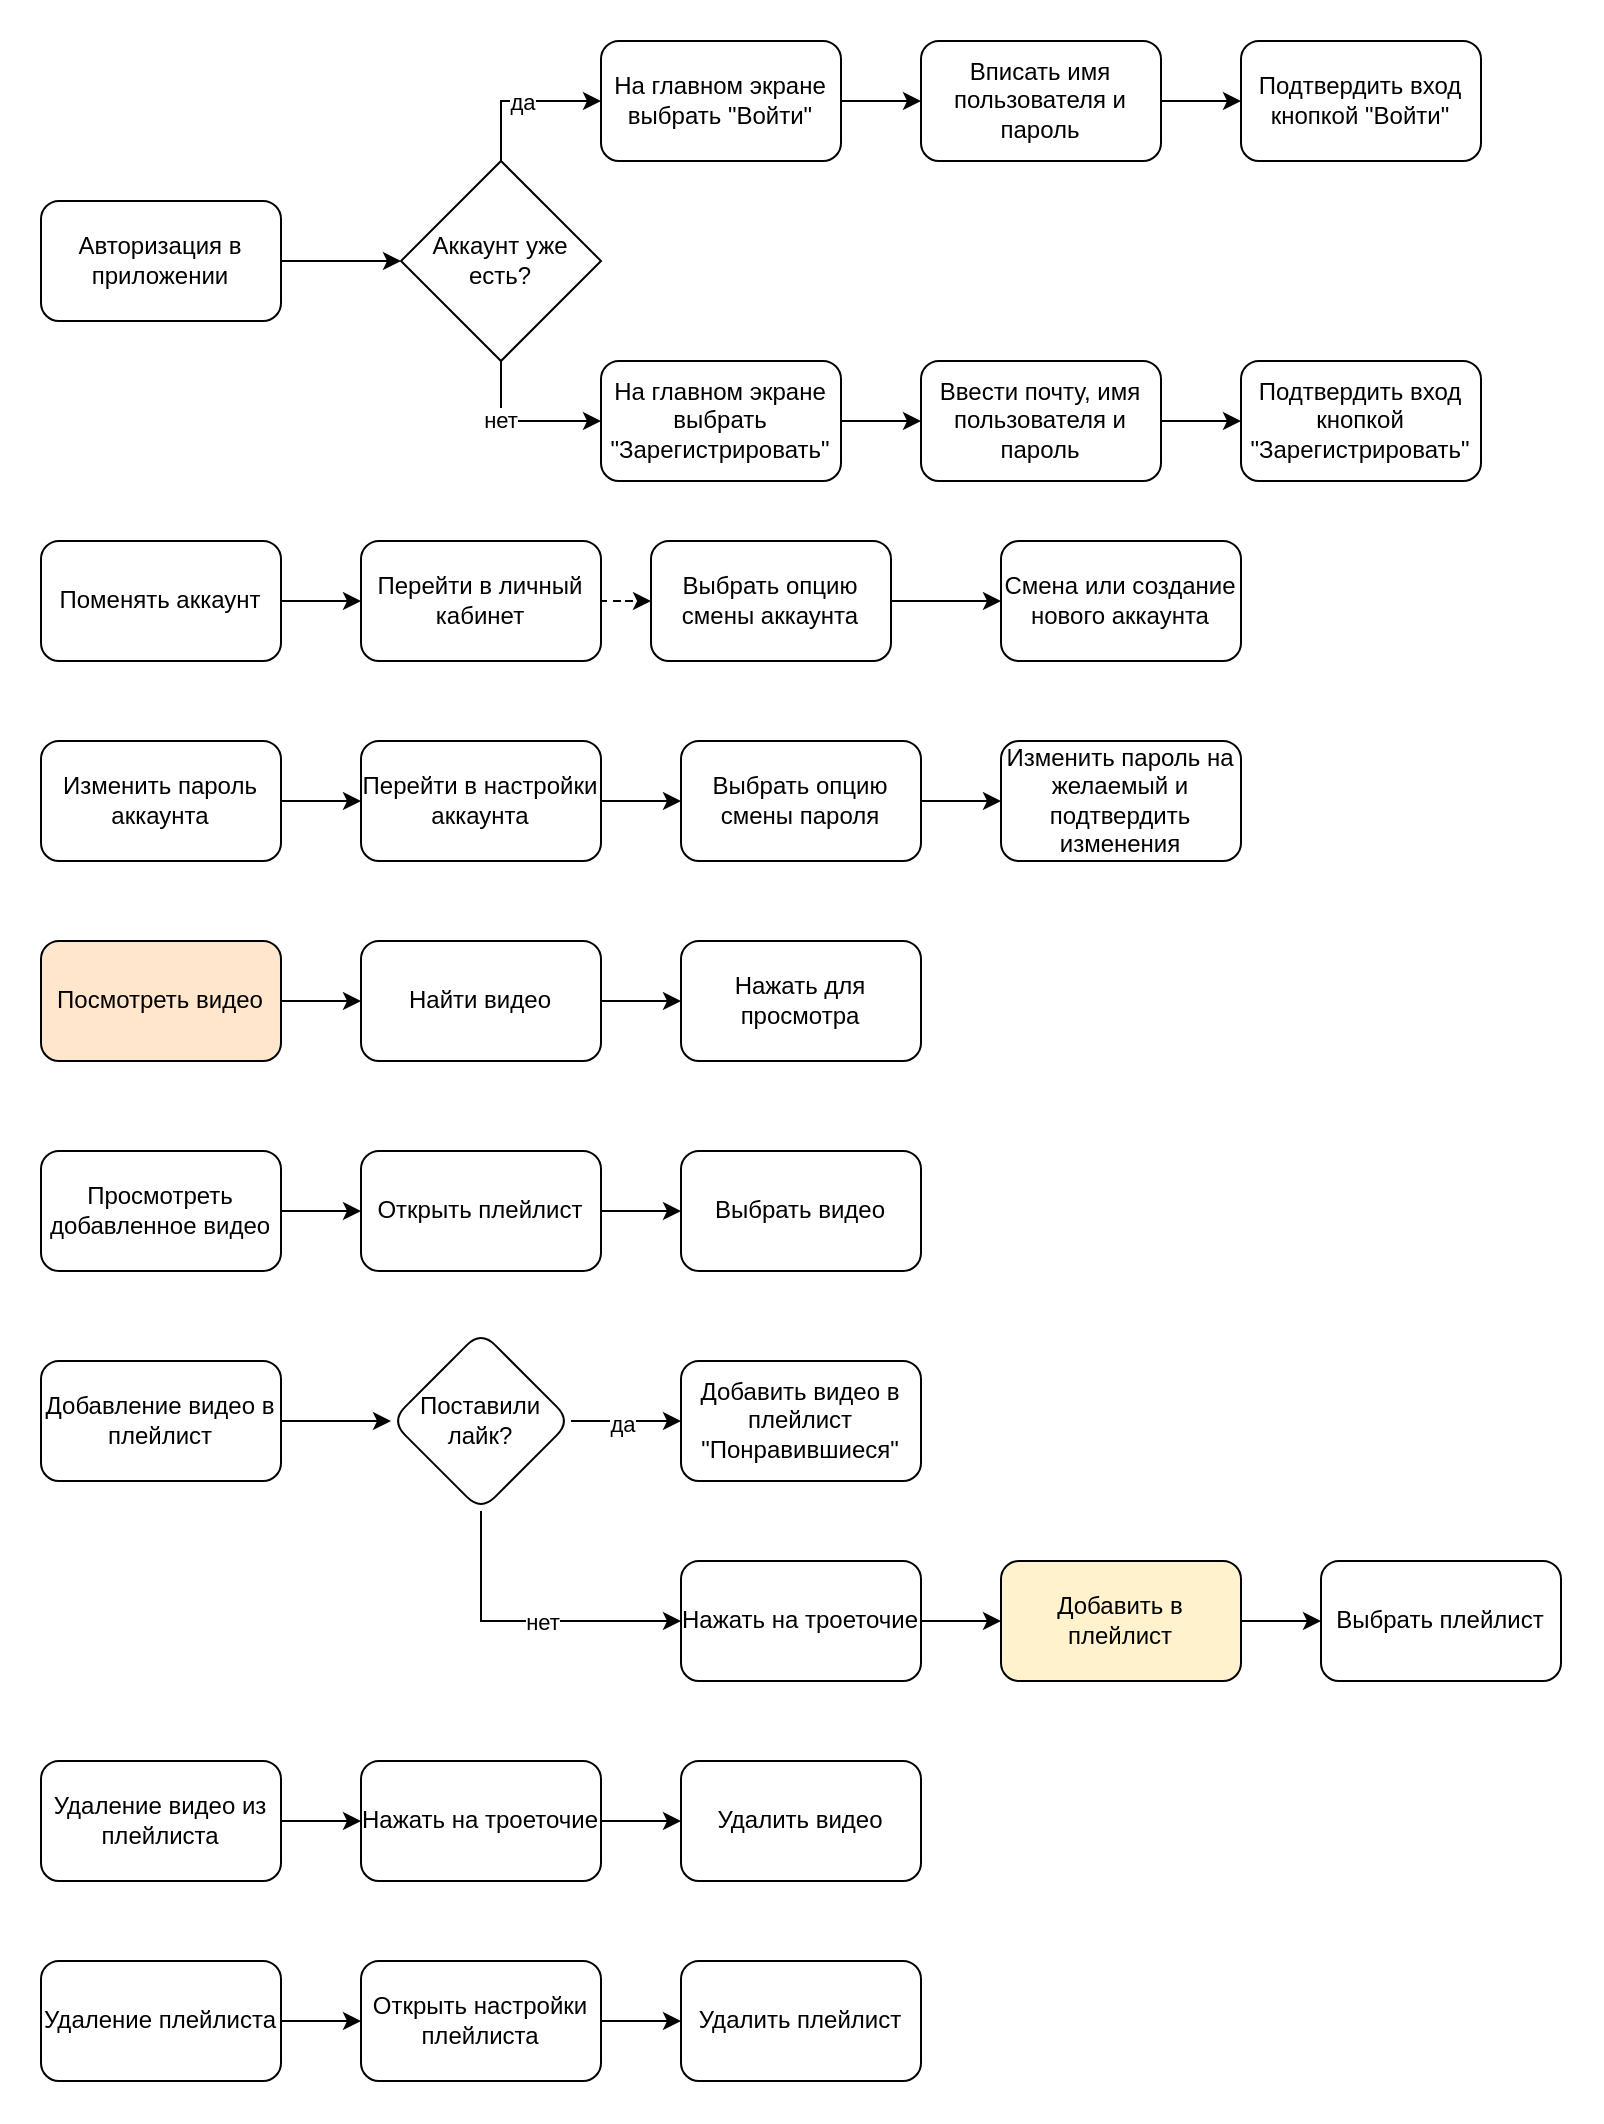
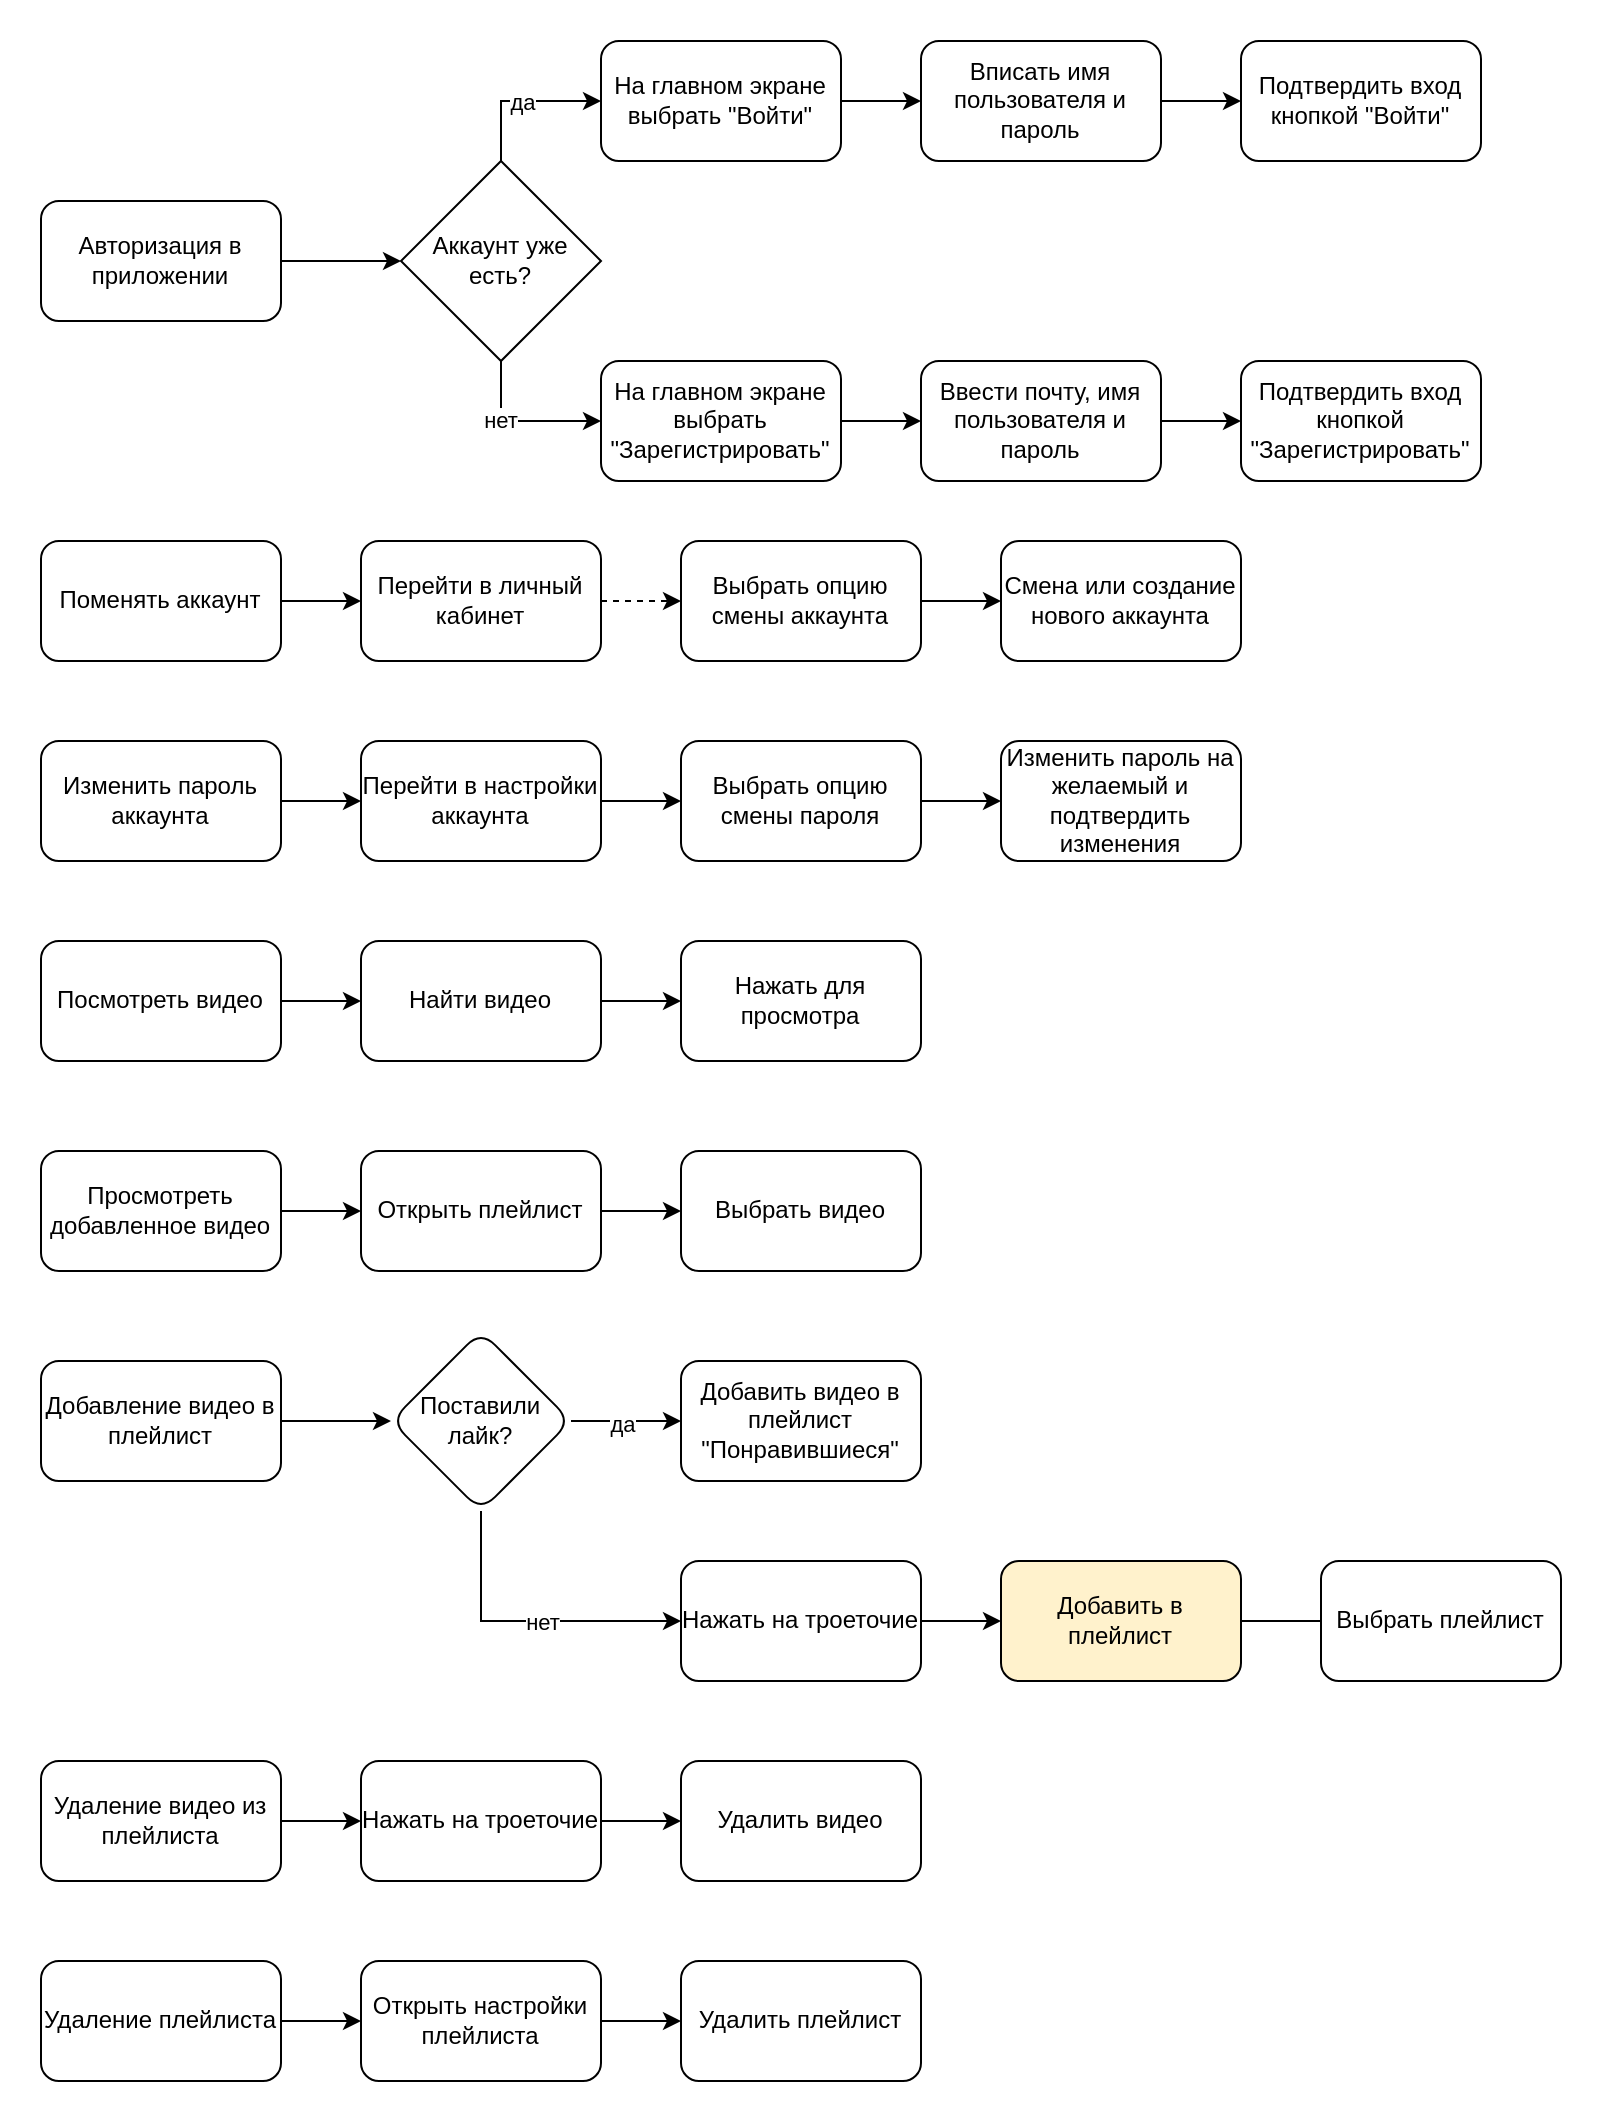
- <mxCell id="24" value="Выбрать опцию смены аккаунта" style="whiteSpace=wrap;html=1;rounded=1;" vertex="1" parent="1"><mxGeometry x="325" y="270" width="120" height="60" as="geometry" /></mxCell>
+ <mxCell id="24" value="Выбрать опцию смены аккаунта" style="whiteSpace=wrap;html=1;rounded=1;" vertex="1" parent="1"><mxGeometry x="340" y="270" width="120" height="60" as="geometry" /></mxCell>
- <mxCell id="34" value="Посмотреть видео" style="rounded=1;whiteSpace=wrap;html=1;fillColor=#ffe6cc;" vertex="1" parent="1"><mxGeometry x="20" y="470" width="120" height="60" as="geometry" /></mxCell>
+ <mxCell id="34" value="Посмотреть видео" style="rounded=1;whiteSpace=wrap;html=1;" vertex="1" parent="1"><mxGeometry x="20" y="470" width="120" height="60" as="geometry" /></mxCell>
- <mxCell id="53" value="" style="edgeStyle=orthogonalEdgeStyle;rounded=0;orthogonalLoop=1;jettySize=auto;html=1;" edge="1" parent="1" source="54" target="55"><mxGeometry relative="1" as="geometry" /></mxCell>
+ <mxCell id="53" value="" style="edgeStyle=orthogonalEdgeStyle;rounded=0;orthogonalLoop=1;jettySize=auto;html=1;endArrow=none;" edge="1" parent="1" source="54" target="55"><mxGeometry relative="1" as="geometry" /></mxCell>
